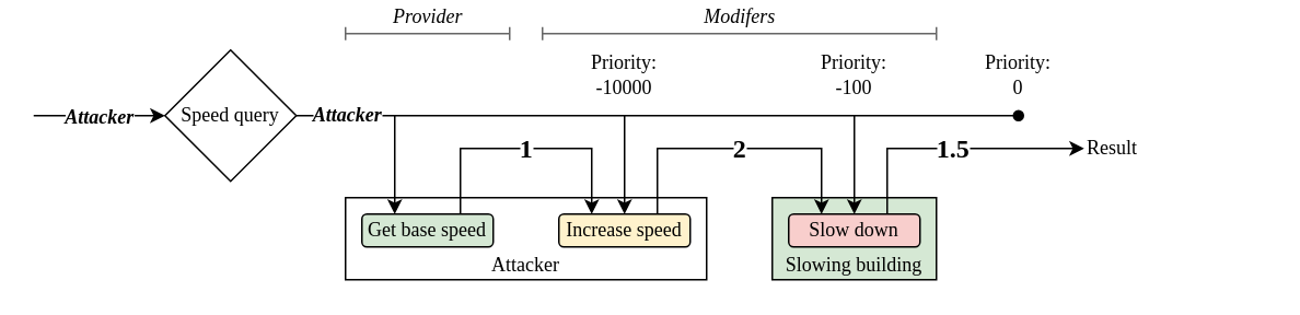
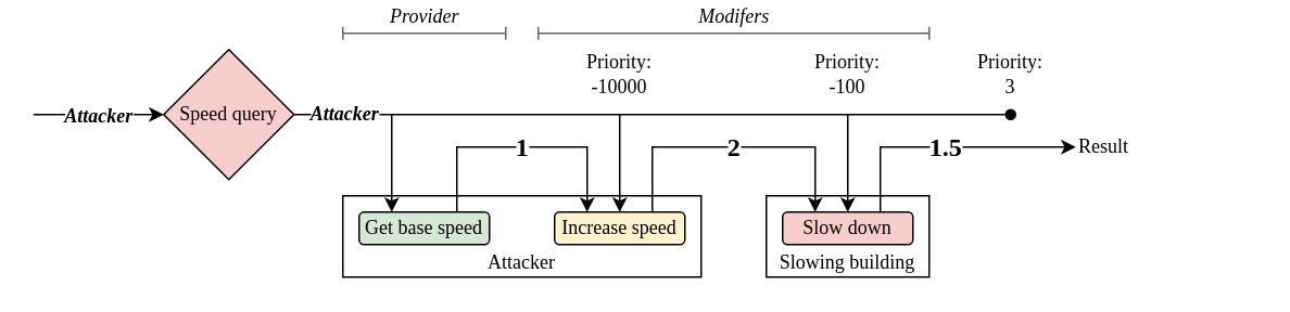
- <mxCell id="6" value="Priority:&lt;br&gt;0" style="text;html=1;align=center;verticalAlign=middle;whiteSpace=wrap;rounded=0;fontFamily=&quot;Latin Modern Regular 12&quot;;" parent="1" vertex="1"><mxGeometry x="590" y="30" width="60" height="30" as="geometry" /></mxCell>
+ <mxCell id="6" value="Priority:&lt;br&gt;3" style="text;html=1;align=center;verticalAlign=middle;whiteSpace=wrap;rounded=0;fontFamily=&quot;Latin Modern Regular 12&quot;;" parent="1" vertex="1"><mxGeometry x="590" y="30" width="60" height="30" as="geometry" /></mxCell>
- <mxCell id="2" value="Speed query" style="rhombus;whiteSpace=wrap;html=1;fontFamily=&quot;Latin Modern Regular 12&quot;;" parent="1" vertex="1"><mxGeometry x="100" y="30" width="80" height="80" as="geometry" /></mxCell>
+ <mxCell id="2" value="Speed query" style="rhombus;whiteSpace=wrap;html=1;fontFamily=&quot;Latin Modern Regular 12&quot;;fillColor=#f8cecc;" parent="1" vertex="1"><mxGeometry x="100" y="30" width="80" height="80" as="geometry" /></mxCell>
- <mxCell id="7" value="Slowing building" style="rounded=0;whiteSpace=wrap;html=1;verticalAlign=bottom;fontFamily=&quot;Latin Modern Regular 12&quot;;fillColor=#d5e8d4;" parent="1" vertex="1"><mxGeometry x="470" y="120" width="100" height="50" as="geometry" /></mxCell>
+ <mxCell id="7" value="Slowing building" style="rounded=0;whiteSpace=wrap;html=1;verticalAlign=bottom;fontFamily=&quot;Latin Modern Regular 12&quot;;" parent="1" vertex="1"><mxGeometry x="470" y="120" width="100" height="50" as="geometry" /></mxCell>
